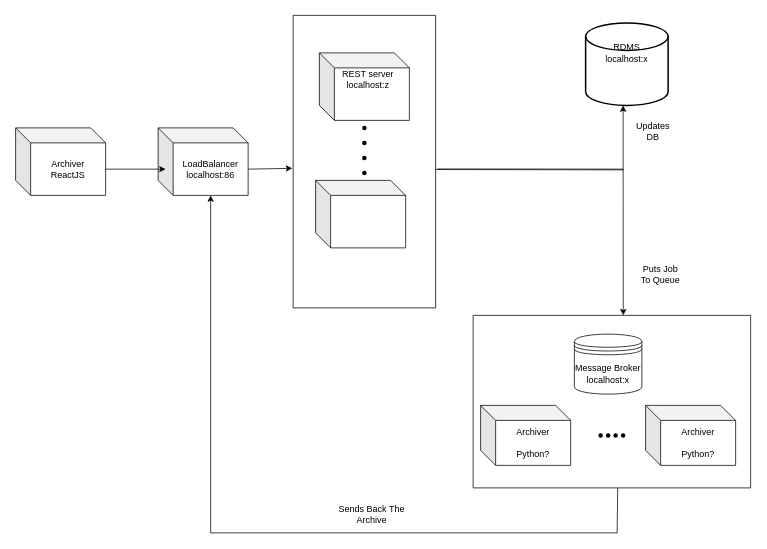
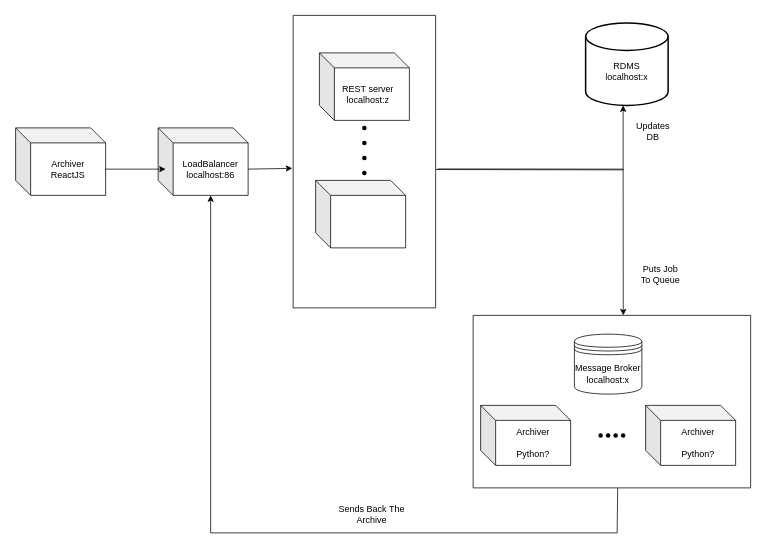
- <mxCell id="15" value="RDMS&lt;div&gt;localhost:x&lt;/div&gt;" style="text;html=1;strokeColor=none;fillColor=none;align=center;verticalAlign=middle;whiteSpace=wrap;overflow=hidden;" parent="1" vertex="1"><mxGeometry x="795" y="45" width="80" height="50" as="geometry" /></mxCell>
+ <mxCell id="15" value="RDMS&lt;div&gt;localhost:x&lt;/div&gt;" style="text;html=1;strokeColor=none;fillColor=none;align=center;verticalAlign=middle;whiteSpace=wrap;overflow=hidden;" parent="1" vertex="1"><mxGeometry x="795" y="70" width="80" height="50" as="geometry" /></mxCell>
- <mxCell id="7" value="REST server&lt;div&gt;localhost:z&lt;/div&gt;" style="text;html=1;strokeColor=none;fillColor=none;align=center;verticalAlign=middle;whiteSpace=wrap;overflow=hidden;" parent="1" vertex="1"><mxGeometry x="450" y="80" width="80" height="50" as="geometry" /></mxCell>
+ <mxCell id="7" value="REST server&lt;div&gt;localhost:z&lt;/div&gt;" style="text;html=1;strokeColor=none;fillColor=none;align=center;verticalAlign=middle;whiteSpace=wrap;overflow=hidden;" parent="1" vertex="1"><mxGeometry x="450" y="100" width="80" height="50" as="geometry" /></mxCell>
